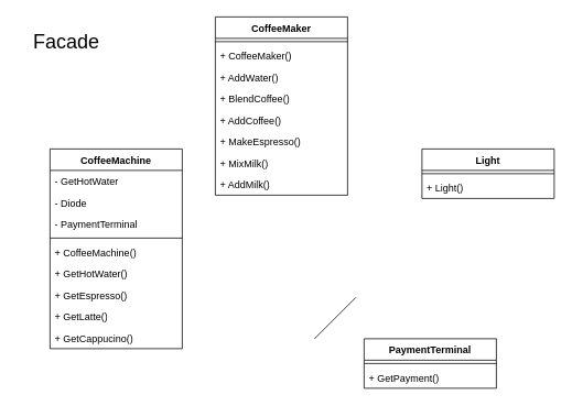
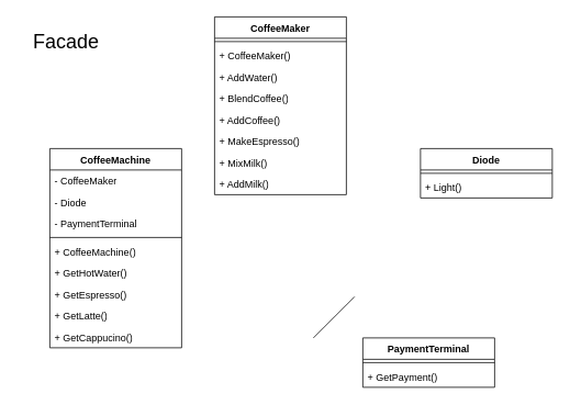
- <mxCell id="21" value="Light" style="swimlane;fontStyle=1;align=center;verticalAlign=top;childLayout=stackLayout;horizontal=1;startSize=26;horizontalStack=0;resizeParent=1;resizeParentMax=0;resizeLast=0;collapsible=1;marginBottom=0;whiteSpace=wrap;html=1;" vertex="1" parent="1"><mxGeometry x="510" y="180" width="160" height="60" as="geometry" /></mxCell>
+ <mxCell id="21" value="Diode" style="swimlane;fontStyle=1;align=center;verticalAlign=top;childLayout=stackLayout;horizontal=1;startSize=26;horizontalStack=0;resizeParent=1;resizeParentMax=0;resizeLast=0;collapsible=1;marginBottom=0;whiteSpace=wrap;html=1;" vertex="1" parent="1"><mxGeometry x="510" y="180" width="160" height="60" as="geometry" /></mxCell>
- <mxCell id="3" value="- GetHotWater" style="text;strokeColor=none;fillColor=none;align=left;verticalAlign=top;spacingLeft=4;spacingRight=4;overflow=hidden;rotatable=0;points=[[0,0.5],[1,0.5]];portConstraint=eastwest;whiteSpace=wrap;html=1;" vertex="1" parent="2"><mxGeometry y="26" width="160" height="26" as="geometry" /></mxCell>
+ <mxCell id="3" value="- CoffeeMaker" style="text;strokeColor=none;fillColor=none;align=left;verticalAlign=top;spacingLeft=4;spacingRight=4;overflow=hidden;rotatable=0;points=[[0,0.5],[1,0.5]];portConstraint=eastwest;whiteSpace=wrap;html=1;" vertex="1" parent="2"><mxGeometry y="26" width="160" height="26" as="geometry" /></mxCell>
